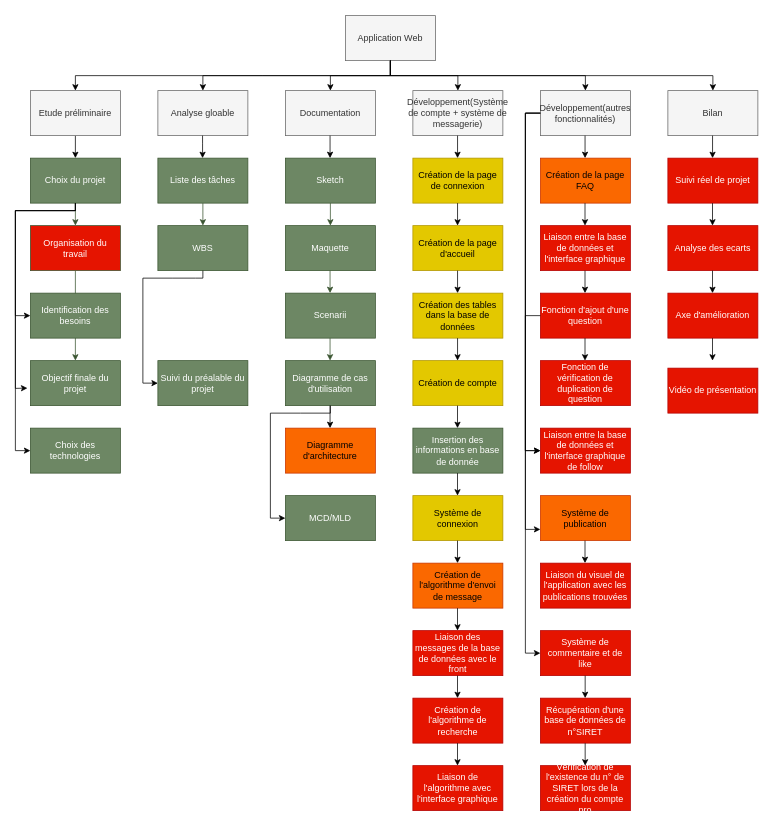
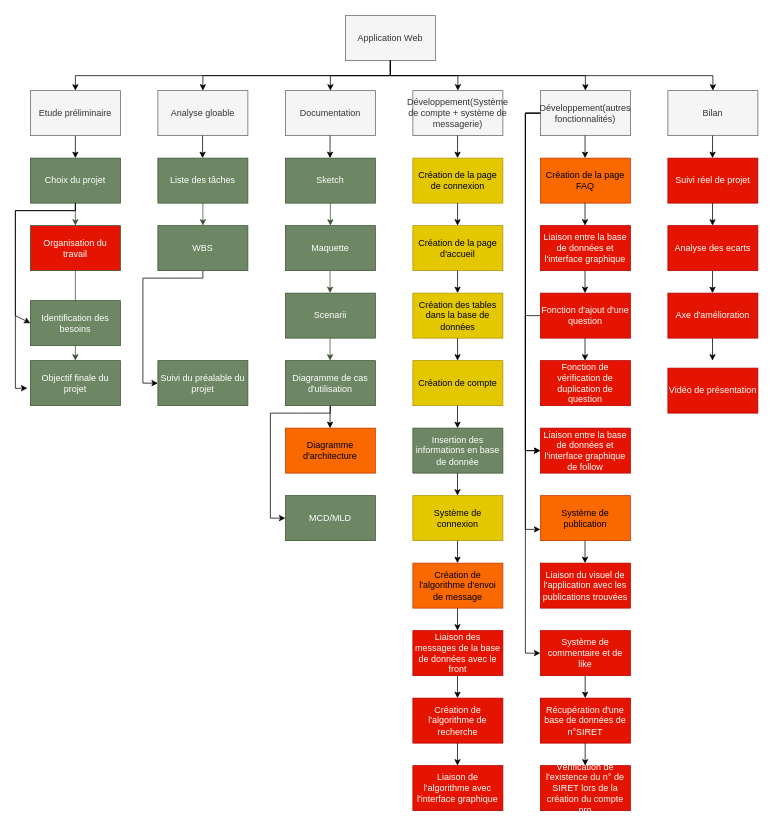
- <mxCell id="14" value="Identification des besoins" style="rounded=0;whiteSpace=wrap;html=1;fillColor=#6d8764;strokeColor=#3A5431;fontColor=#ffffff;" vertex="1" parent="1"><mxGeometry x="40" y="390" width="120" height="60" as="geometry" /></mxCell>
+ <mxCell id="14" value="Identification des besoins" style="rounded=0;whiteSpace=wrap;html=1;fillColor=#6d8764;strokeColor=#3A5431;fontColor=#ffffff;" vertex="1" parent="1"><mxGeometry x="40" y="400" width="120" height="60" as="geometry" /></mxCell>
- <mxCell id="62" value="" style="endArrow=classic;html=1;rounded=0;exitX=0.5;exitY=1;exitDx=0;exitDy=0;entryX=0;entryY=0.5;entryDx=0;entryDy=0;" edge="1" parent="1" source="11" target="16"><mxGeometry width="50" height="50" relative="1" as="geometry"><mxPoint x="450" y="480" as="sourcePoint" /><mxPoint x="500" y="430" as="targetPoint" /><Array as="points"><mxPoint x="100" y="280" /><mxPoint y="280" x="20" /><mxPoint y="600" x="20" /></Array></mxGeometry></mxCell>
- <mxCell id="16" value="Choix des technologies" style="rounded=0;whiteSpace=wrap;html=1;fillColor=#6d8764;strokeColor=#3A5431;fontColor=#ffffff;" vertex="1" parent="1"><mxGeometry x="40" y="570" width="120" height="60" as="geometry" /></mxCell>
